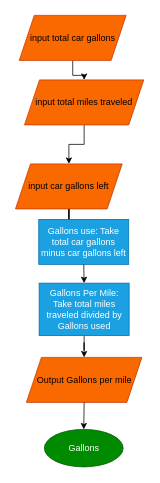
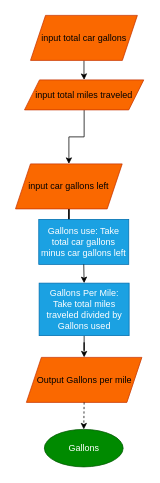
- <mxCell id="3" value="input total car gallons" style="shape=parallelogram;perimeter=parallelogramPerimeter;fixedSize=1;whiteSpace=wrap;html=1;fillColor=#fa6800;fontColor=#000000;strokeColor=#C73500;" vertex="1" parent="1"><mxGeometry x="25" y="20" width="142.5" height="60" as="geometry" /></mxCell>
+ <mxCell id="3" value="input total car gallons" style="shape=parallelogram;perimeter=parallelogramPerimeter;fixedSize=1;whiteSpace=wrap;html=1;fillColor=#fa6800;fontColor=#000000;strokeColor=#C73500;" vertex="1" parent="1"><mxGeometry x="40" y="20" width="142.5" height="60" as="geometry" /></mxCell>
- <mxCell id="5" value="input total miles traveled" style="shape=parallelogram;perimeter=parallelogramPerimeter;whiteSpace=wrap;html=1;fixedSize=1;fillColor=#fa6800;fontColor=#000000;strokeColor=#C73500;" vertex="1" parent="1"><mxGeometry x="32" y="106" width="159" height="60" as="geometry" /></mxCell>
+ <mxCell id="5" value="input total miles traveled" style="shape=parallelogram;perimeter=parallelogramPerimeter;whiteSpace=wrap;html=1;fixedSize=1;fillColor=#fa6800;fontColor=#000000;strokeColor=#C73500;" vertex="1" parent="1"><mxGeometry x="32" y="106" width="159" height="40" as="geometry" /></mxCell>
- <mxCell id="17" value="" style="endArrow=classic;html=1;rounded=0;entryX=0.5;entryY=0;entryDx=0;entryDy=0;exitX=0.5;exitY=1;exitDx=0;exitDy=0;" edge="1" parent="1" source="15" target="16"><mxGeometry width="50" height="50" relative="1" as="geometry"><mxPoint x="79" y="572" as="sourcePoint" /><mxPoint x="129" y="522" as="targetPoint" /></mxGeometry></mxCell>
+ <mxCell id="17" value="" style="endArrow=classic;html=1;rounded=0;entryX=0.5;entryY=0;entryDx=0;entryDy=0;exitX=0.5;exitY=1;exitDx=0;exitDy=0;dashed=1;" edge="1" parent="1" source="15" target="16"><mxGeometry width="50" height="50" relative="1" as="geometry"><mxPoint x="79" y="572" as="sourcePoint" /><mxPoint x="129" y="522" as="targetPoint" /></mxGeometry></mxCell>
